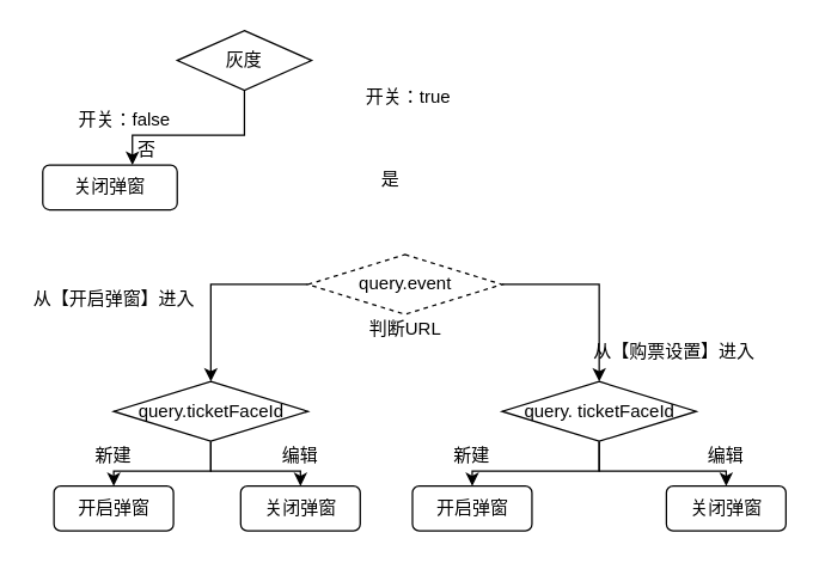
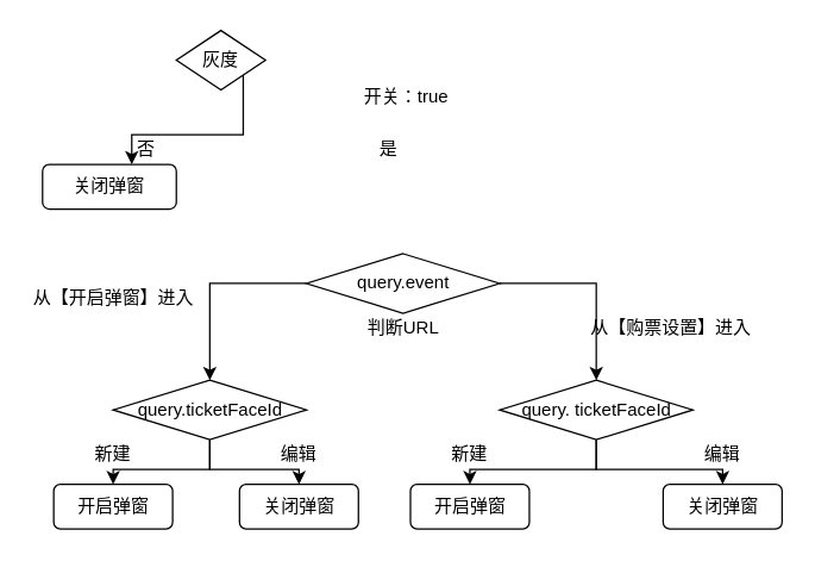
- <mxCell id="3" value="灰度" style="rhombus;whiteSpace=wrap;html=1;" vertex="1" parent="1"><mxGeometry x="118" y="20" width="90" height="40" as="geometry" /></mxCell>
+ <mxCell id="3" value="灰度" style="rhombus;whiteSpace=wrap;html=1;" vertex="1" parent="1"><mxGeometry x="118" y="20" width="60" height="40" as="geometry" /></mxCell>
- <mxCell id="27" value="开关：false" style="text;html=1;strokeColor=none;fillColor=none;align=center;verticalAlign=middle;whiteSpace=wrap;rounded=0;" vertex="1" parent="1"><mxGeometry x="48" y="70" width="70" height="20" as="geometry" /></mxCell>
- <mxCell id="17" value="是" style="text;html=1;strokeColor=none;fillColor=none;align=center;verticalAlign=middle;whiteSpace=wrap;rounded=0;" vertex="1" parent="1"><mxGeometry x="240.5" y="110" width="40" height="20" as="geometry" /></mxCell>
+ <mxCell id="17" value="是" style="text;html=1;strokeColor=none;fillColor=none;align=center;verticalAlign=middle;whiteSpace=wrap;rounded=0;" vertex="1" parent="1"><mxGeometry x="240.5" y="90" width="40" height="20" as="geometry" /></mxCell>
- <mxCell id="7" value="query.event" style="rhombus;whiteSpace=wrap;html=1;dashed=1;" vertex="1" parent="1"><mxGeometry x="205.5" y="170" width="130" height="40" as="geometry" /></mxCell>
+ <mxCell id="7" value="query.event" style="rhombus;whiteSpace=wrap;html=1;" vertex="1" parent="1"><mxGeometry x="205.5" y="170" width="130" height="40" as="geometry" /></mxCell>
- <mxCell id="26" value="从【购票设置】进入" style="text;html=1;strokeColor=none;fillColor=none;align=center;verticalAlign=middle;whiteSpace=wrap;rounded=0;" vertex="1" parent="1"><mxGeometry x="395.5" y="225" width="110" height="20" as="geometry" /></mxCell>
+ <mxCell id="26" value="从【购票设置】进入" style="text;html=1;strokeColor=none;fillColor=none;align=center;verticalAlign=middle;whiteSpace=wrap;rounded=0;" vertex="1" parent="1"><mxGeometry x="395.5" y="210" width="110" height="20" as="geometry" /></mxCell>
